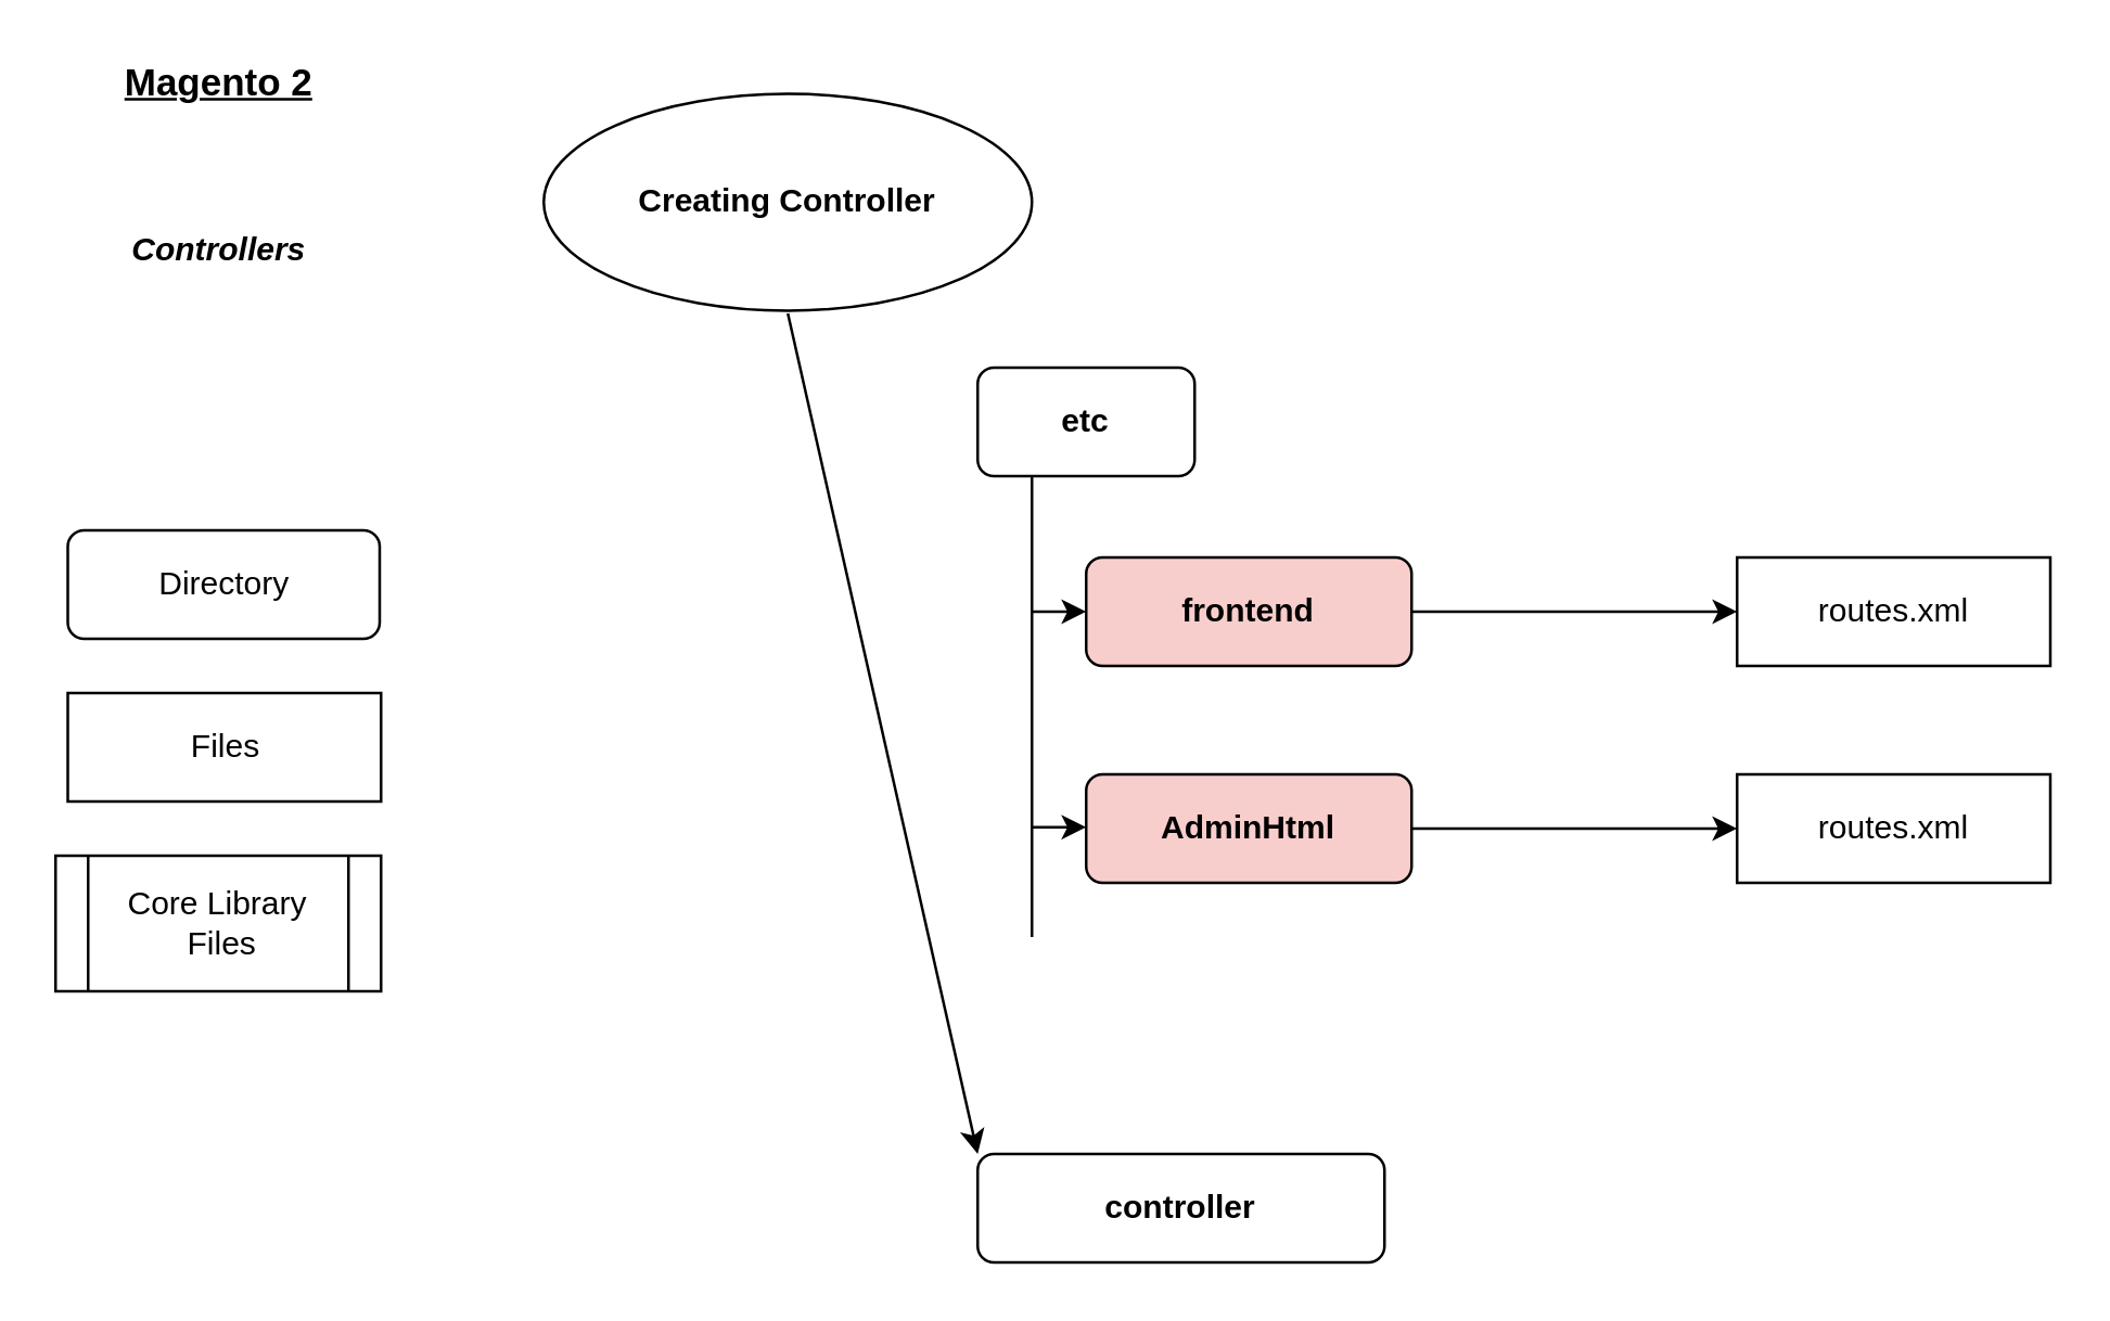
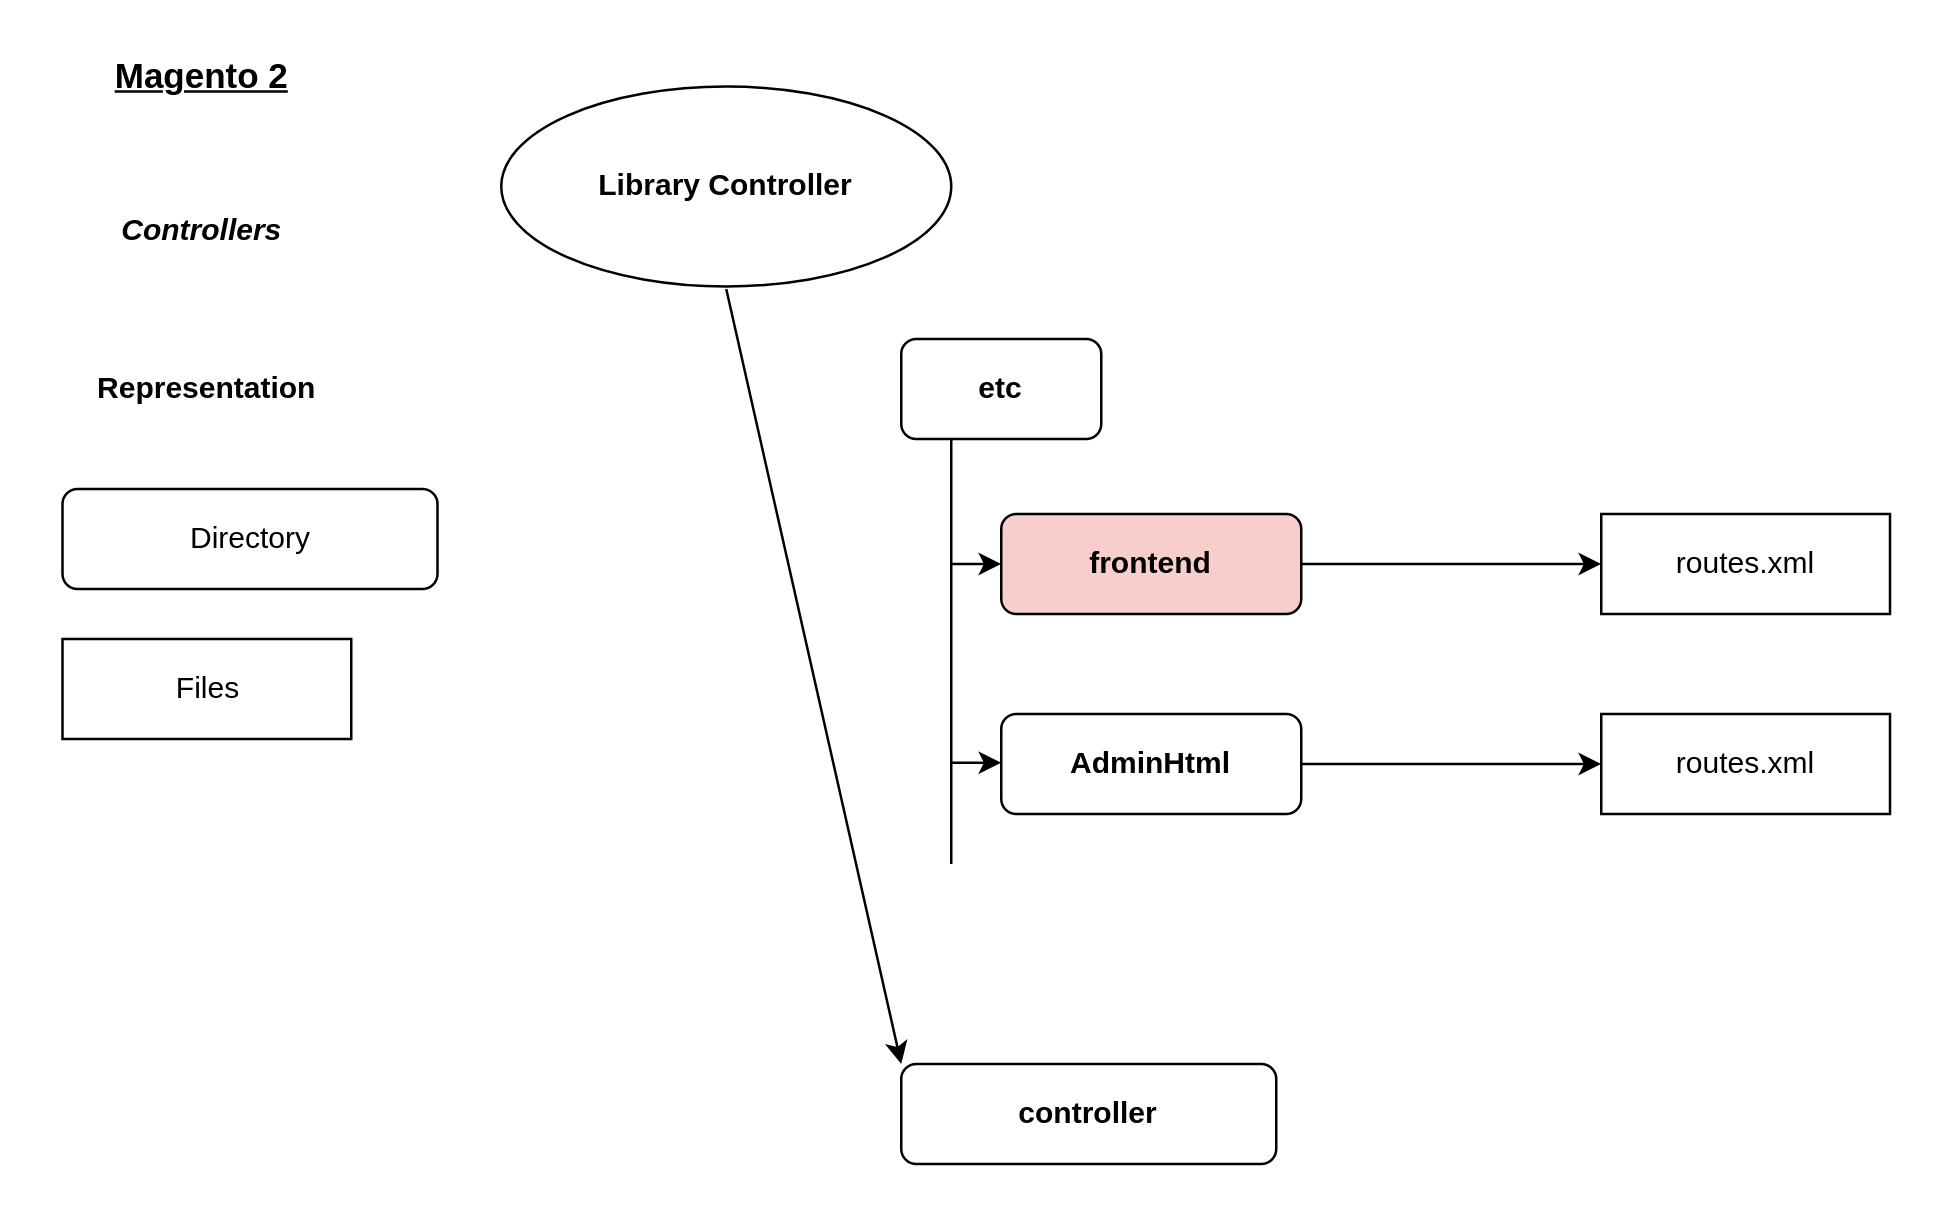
- <mxCell id="9" value="&lt;div&gt;&lt;b&gt;Creating Controller&lt;/b&gt;&lt;/div&gt;" style="ellipse;whiteSpace=wrap;html=1;" vertex="1" parent="1"><mxGeometry x="200" y="34" width="180" height="80" as="geometry" /></mxCell>
+ <mxCell id="9" value="&lt;div&gt;&lt;b&gt;Library Controller&lt;/b&gt;&lt;/div&gt;" style="ellipse;whiteSpace=wrap;html=1;" vertex="1" parent="1"><mxGeometry x="200" y="34" width="180" height="80" as="geometry" /></mxCell>
+ <mxCell id="4" value="&lt;b&gt;Representation&lt;/b&gt;" style="text;html=1;align=center;verticalAlign=middle;resizable=0;points=[];autosize=1;" vertex="1" parent="1"><mxGeometry x="22" y="145" width="120" height="20" as="geometry" /></mxCell>
- <mxCell id="5" value="Directory" style="rounded=1;whiteSpace=wrap;html=1;" vertex="1" parent="1"><mxGeometry x="24.5" y="195" width="115" height="40" as="geometry" /></mxCell>
+ <mxCell id="5" value="Directory" style="rounded=1;whiteSpace=wrap;html=1;" vertex="1" parent="1"><mxGeometry x="24.5" y="195" width="150" height="40" as="geometry" /></mxCell>
- <mxCell id="13" value="&lt;b&gt;AdminHtml&lt;/b&gt;" style="rounded=1;whiteSpace=wrap;html=1;fillColor=#f8cecc;" vertex="1" parent="1"><mxGeometry x="400" y="285" width="120" height="40" as="geometry" /></mxCell>
+ <mxCell id="13" value="&lt;b&gt;AdminHtml&lt;/b&gt;" style="rounded=1;whiteSpace=wrap;html=1;" vertex="1" parent="1"><mxGeometry x="400" y="285" width="120" height="40" as="geometry" /></mxCell>
- <mxCell id="7" value="&lt;div&gt;Core Library&lt;/div&gt;&lt;div&gt;&amp;nbsp;Files&lt;/div&gt;" style="shape=process;whiteSpace=wrap;html=1;backgroundOutline=1;" vertex="1" parent="1"><mxGeometry x="20" y="315" width="120" height="50" as="geometry" /></mxCell>
